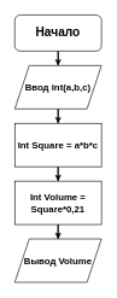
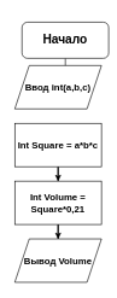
- <mxCell id="3" value="Начало" style="rounded=1;whiteSpace=wrap;html=1;fontStyle=1;fontSize=17;" vertex="1" parent="1"><mxGeometry x="20" y="20" width="120" height="50" as="geometry" /></mxCell>
+ <mxCell id="3" value="Начало" style="rounded=1;whiteSpace=wrap;html=1;fontStyle=1;fontSize=17;" vertex="1" parent="1"><mxGeometry x="30" y="30" width="120" height="50" as="geometry" /></mxCell>
- <mxCell id="4" style="edgeStyle=orthogonalEdgeStyle;rounded=0;orthogonalLoop=1;jettySize=auto;html=1;entryX=0.5;entryY=0;entryDx=0;entryDy=0;fontStyle=1;fontSize=13;" edge="1" parent="1" source="5" target="7"><mxGeometry relative="1" as="geometry" /></mxCell>
